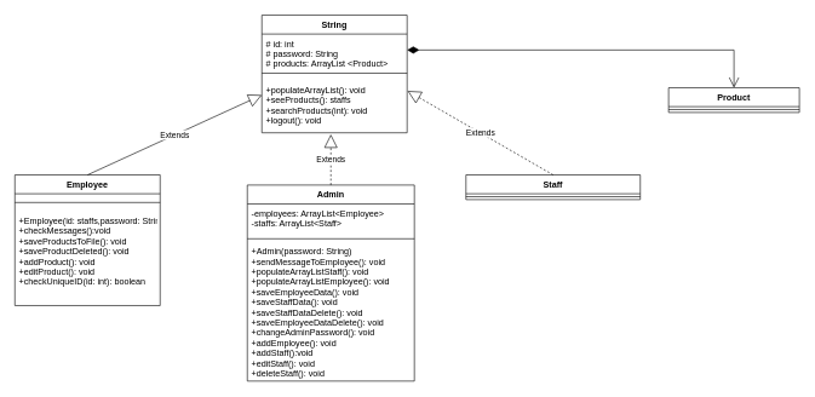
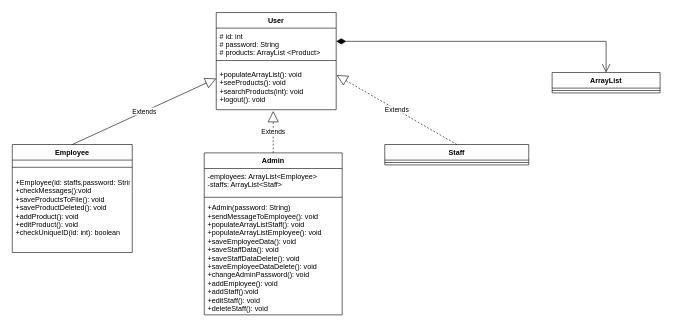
- <mxCell id="2" value="String" style="swimlane;fontStyle=1;align=center;verticalAlign=top;childLayout=stackLayout;horizontal=1;startSize=26;horizontalStack=0;resizeParent=1;resizeParentMax=0;resizeLast=0;collapsible=1;marginBottom=0;" vertex="1" parent="1"><mxGeometry x="360" y="20" width="200" height="162" as="geometry" /></mxCell>
+ <mxCell id="2" value="User" style="swimlane;fontStyle=1;align=center;verticalAlign=top;childLayout=stackLayout;horizontal=1;startSize=26;horizontalStack=0;resizeParent=1;resizeParentMax=0;resizeLast=0;collapsible=1;marginBottom=0;" vertex="1" parent="1"><mxGeometry x="360" y="20" width="200" height="162" as="geometry" /></mxCell>
- <mxCell id="5" value="+populateArrayList(): void&#10;+seeProducts(): staffs&#10;+searchProducts(int): void&#10;+logout(): void" style="text;strokeColor=none;fillColor=none;align=left;verticalAlign=top;spacingLeft=4;spacingRight=4;overflow=hidden;rotatable=0;points=[[0,0.5],[1,0.5]];portConstraint=eastwest;" vertex="1" parent="2"><mxGeometry y="90" width="200" height="72" as="geometry" /></mxCell>
+ <mxCell id="5" value="+populateArrayList(): void&#10;+seeProducts(): void&#10;+searchProducts(int): void&#10;+logout(): void" style="text;strokeColor=none;fillColor=none;align=left;verticalAlign=top;spacingLeft=4;spacingRight=4;overflow=hidden;rotatable=0;points=[[0,0.5],[1,0.5]];portConstraint=eastwest;" vertex="1" parent="2"><mxGeometry y="90" width="200" height="72" as="geometry" /></mxCell>
- <mxCell id="15" value="Product" style="swimlane;fontStyle=1;align=center;verticalAlign=top;childLayout=stackLayout;horizontal=1;startSize=26;horizontalStack=0;resizeParent=1;resizeParentMax=0;resizeLast=0;collapsible=1;marginBottom=0;" vertex="1" parent="1"><mxGeometry x="920" y="120" width="180" height="34" as="geometry" /></mxCell>
+ <mxCell id="15" value="ArrayList" style="swimlane;fontStyle=1;align=center;verticalAlign=top;childLayout=stackLayout;horizontal=1;startSize=26;horizontalStack=0;resizeParent=1;resizeParentMax=0;resizeLast=0;collapsible=1;marginBottom=0;" vertex="1" parent="1"><mxGeometry x="920" y="120" width="180" height="34" as="geometry" /></mxCell>
